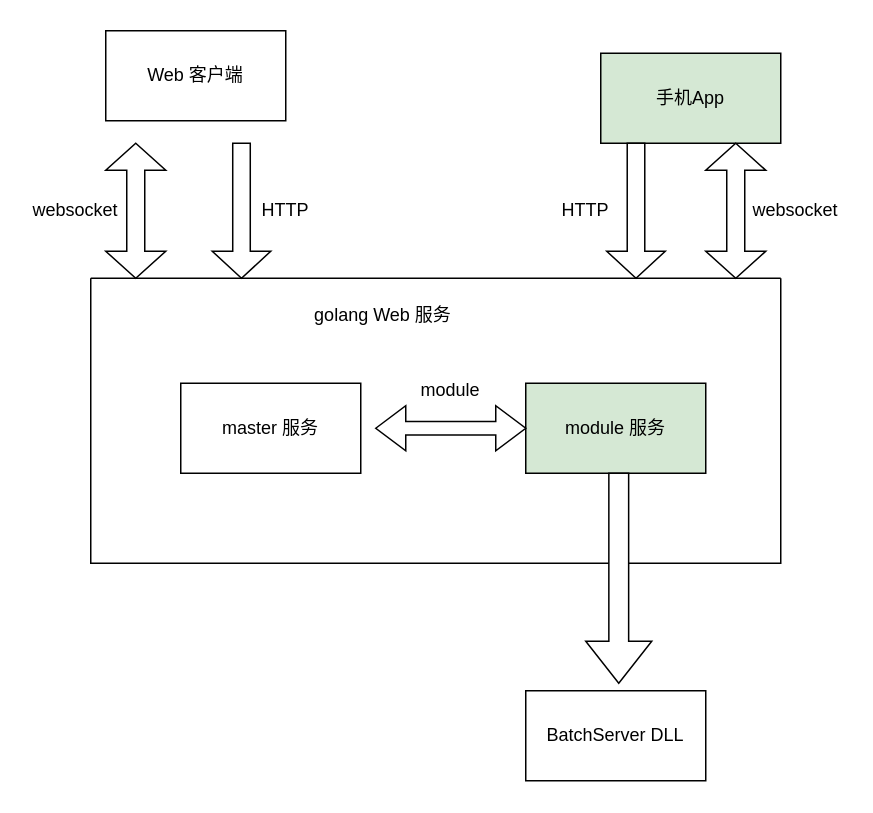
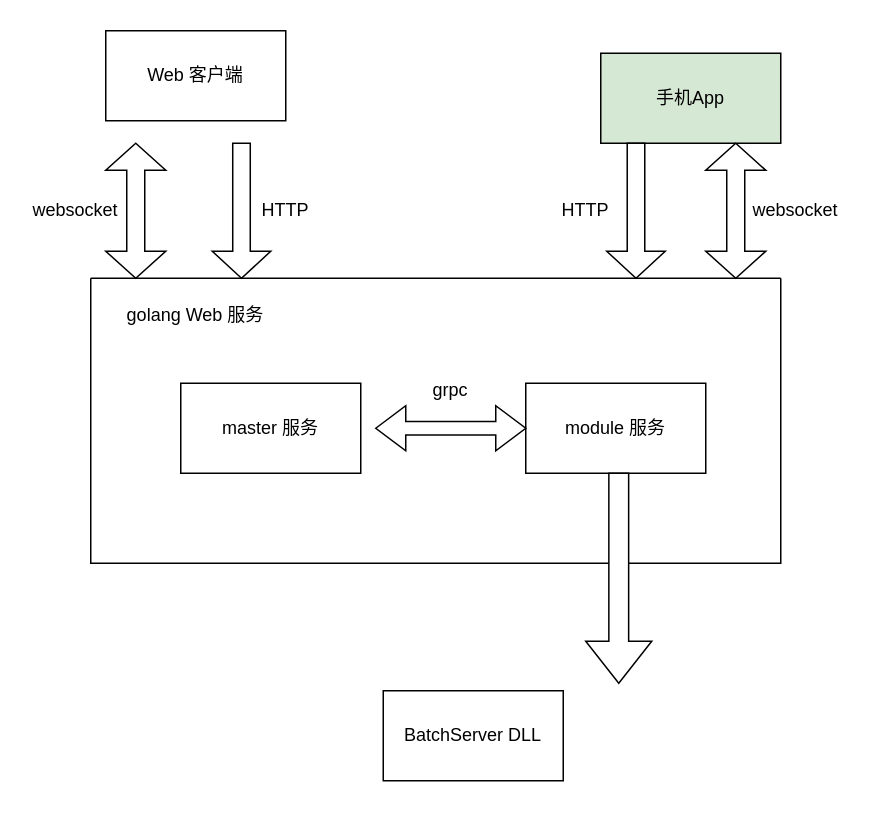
- <mxCell id="5" value="golang Web 服务" style="text;html=1;strokeColor=none;fillColor=none;align=center;verticalAlign=middle;whiteSpace=wrap;rounded=0;" vertex="1" parent="3"><mxGeometry x="135" y="10" width="120" height="30" as="geometry" /></mxCell>
+ <mxCell id="5" value="golang Web 服务" style="text;html=1;strokeColor=none;fillColor=none;align=center;verticalAlign=middle;whiteSpace=wrap;rounded=0;" vertex="1" parent="3"><mxGeometry x="10" y="10" width="120" height="30" as="geometry" /></mxCell>
- <mxCell id="7" value="module" style="text;html=1;strokeColor=none;fillColor=none;align=center;verticalAlign=middle;whiteSpace=wrap;rounded=0;" vertex="1" parent="3"><mxGeometry x="210" y="60" width="60" height="30" as="geometry" /></mxCell>
+ <mxCell id="7" value="grpc" style="text;html=1;strokeColor=none;fillColor=none;align=center;verticalAlign=middle;whiteSpace=wrap;rounded=0;" vertex="1" parent="3"><mxGeometry x="210" y="60" width="60" height="30" as="geometry" /></mxCell>
- <mxCell id="4" value="module 服务&lt;br&gt;" style="rounded=0;whiteSpace=wrap;html=1;fillColor=#d5e8d4;" vertex="1" parent="3"><mxGeometry x="290" y="70" width="120" height="60" as="geometry" /></mxCell>
+ <mxCell id="4" value="module 服务&lt;br&gt;" style="rounded=0;whiteSpace=wrap;html=1;" vertex="1" parent="3"><mxGeometry x="290" y="70" width="120" height="60" as="geometry" /></mxCell>
- <mxCell id="8" value="BatchServer DLL" style="rounded=0;whiteSpace=wrap;html=1;" vertex="1" parent="1"><mxGeometry x="350" y="460" width="120" height="60" as="geometry" /></mxCell>
+ <mxCell id="8" value="BatchServer DLL" style="rounded=0;whiteSpace=wrap;html=1;" vertex="1" parent="1"><mxGeometry x="255" y="460" width="120" height="60" as="geometry" /></mxCell>
